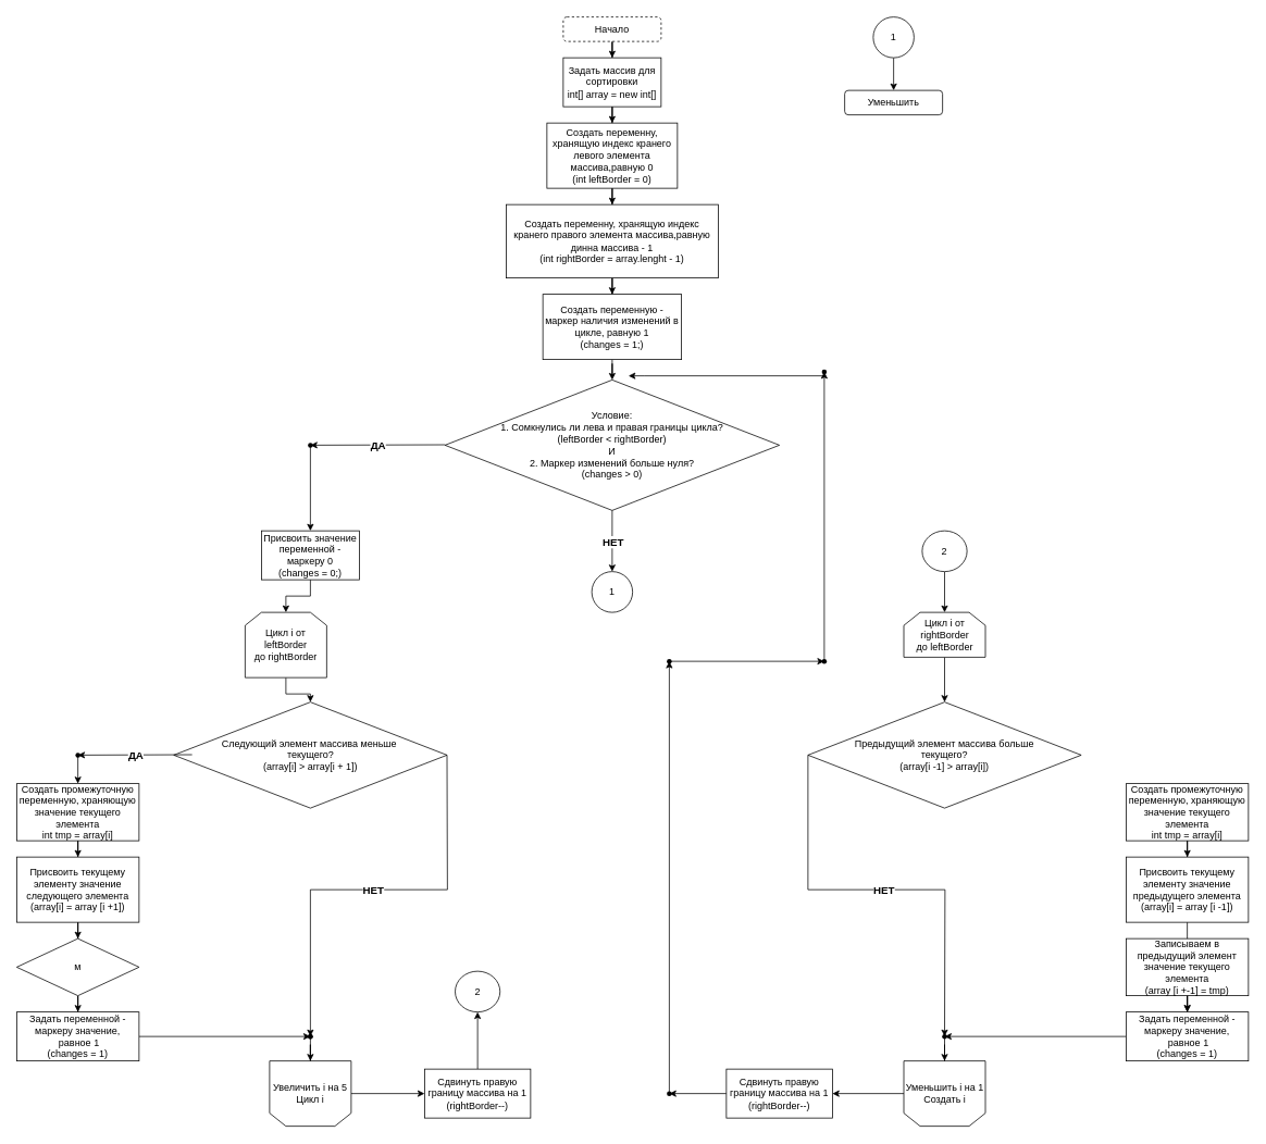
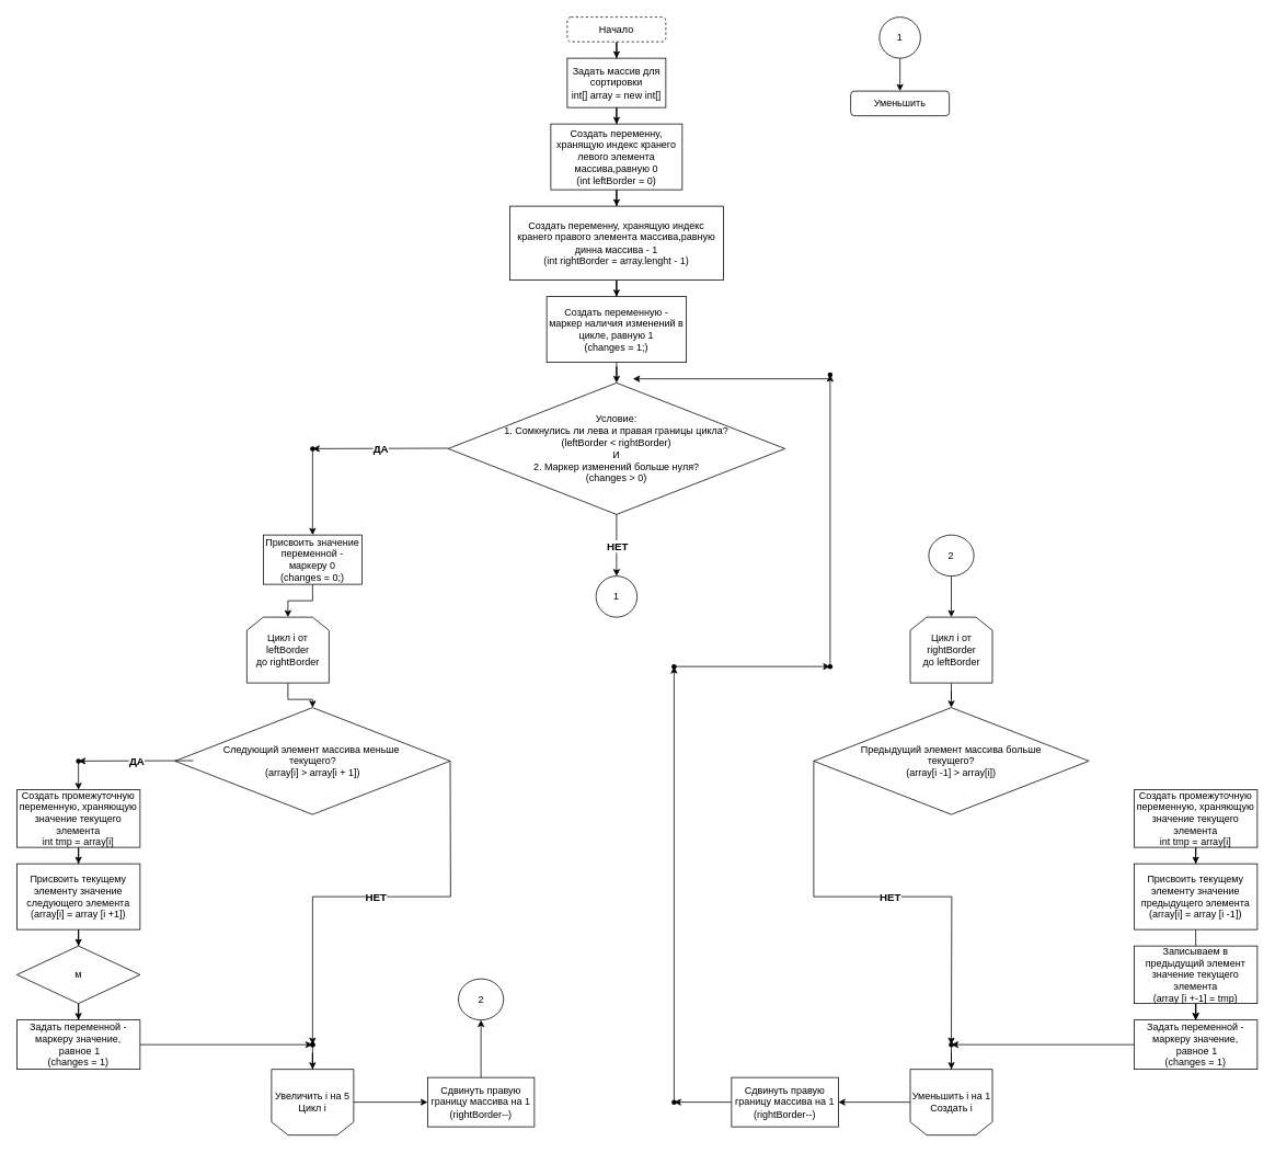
- <mxCell id="50" value="Цикл i от rightBorder&lt;br&gt;до leftBorder" style="shape=loopLimit;whiteSpace=wrap;html=1;" vertex="1" parent="1"><mxGeometry x="1107.5" y="750" width="100" height="55" as="geometry" /></mxCell>
+ <mxCell id="50" value="Цикл i от rightBorder&lt;br&gt;до leftBorder" style="shape=loopLimit;whiteSpace=wrap;html=1;" vertex="1" parent="1"><mxGeometry x="1107.5" y="750" width="100" height="80" as="geometry" /></mxCell>
